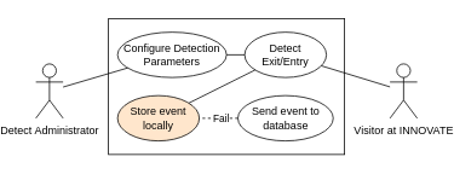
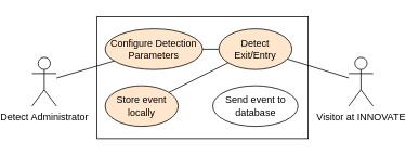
- <mxCell id="6" value="Configure Detection Parameters" style="ellipse;whiteSpace=wrap;html=1;" parent="4" vertex="1"><mxGeometry x="10" y="15" width="120" height="50" as="geometry" /></mxCell>
+ <mxCell id="6" value="Configure Detection Parameters" style="ellipse;whiteSpace=wrap;html=1;fillColor=#ffe6cc;" parent="4" vertex="1"><mxGeometry x="10" y="15" width="120" height="50" as="geometry" /></mxCell>
- <mxCell id="7" value="Detect Exit/Entry" style="ellipse;whiteSpace=wrap;html=1;" parent="4" vertex="1"><mxGeometry x="150" y="15" width="90" height="50" as="geometry" /></mxCell>
+ <mxCell id="7" value="Detect Exit/Entry" style="ellipse;whiteSpace=wrap;html=1;fillColor=#ffe6cc;" parent="4" vertex="1"><mxGeometry x="150" y="15" width="90" height="50" as="geometry" /></mxCell>
- <mxCell id="12" value="" style="endArrow=none;html=1;rounded=0;startFill=0;dashed=1;" parent="4" source="8" target="11" edge="1"><mxGeometry width="50" height="50" relative="1" as="geometry"><mxPoint x="260" y="110" as="sourcePoint" /><mxPoint x="310" y="60" as="targetPoint" /></mxGeometry></mxCell>
- <mxCell id="13" value="Fail" style="edgeLabel;html=1;align=center;verticalAlign=middle;resizable=0;points=[];" parent="12" vertex="1" connectable="0"><mxGeometry x="-0.114" relative="1" as="geometry"><mxPoint as="offset" /></mxGeometry></mxCell>
